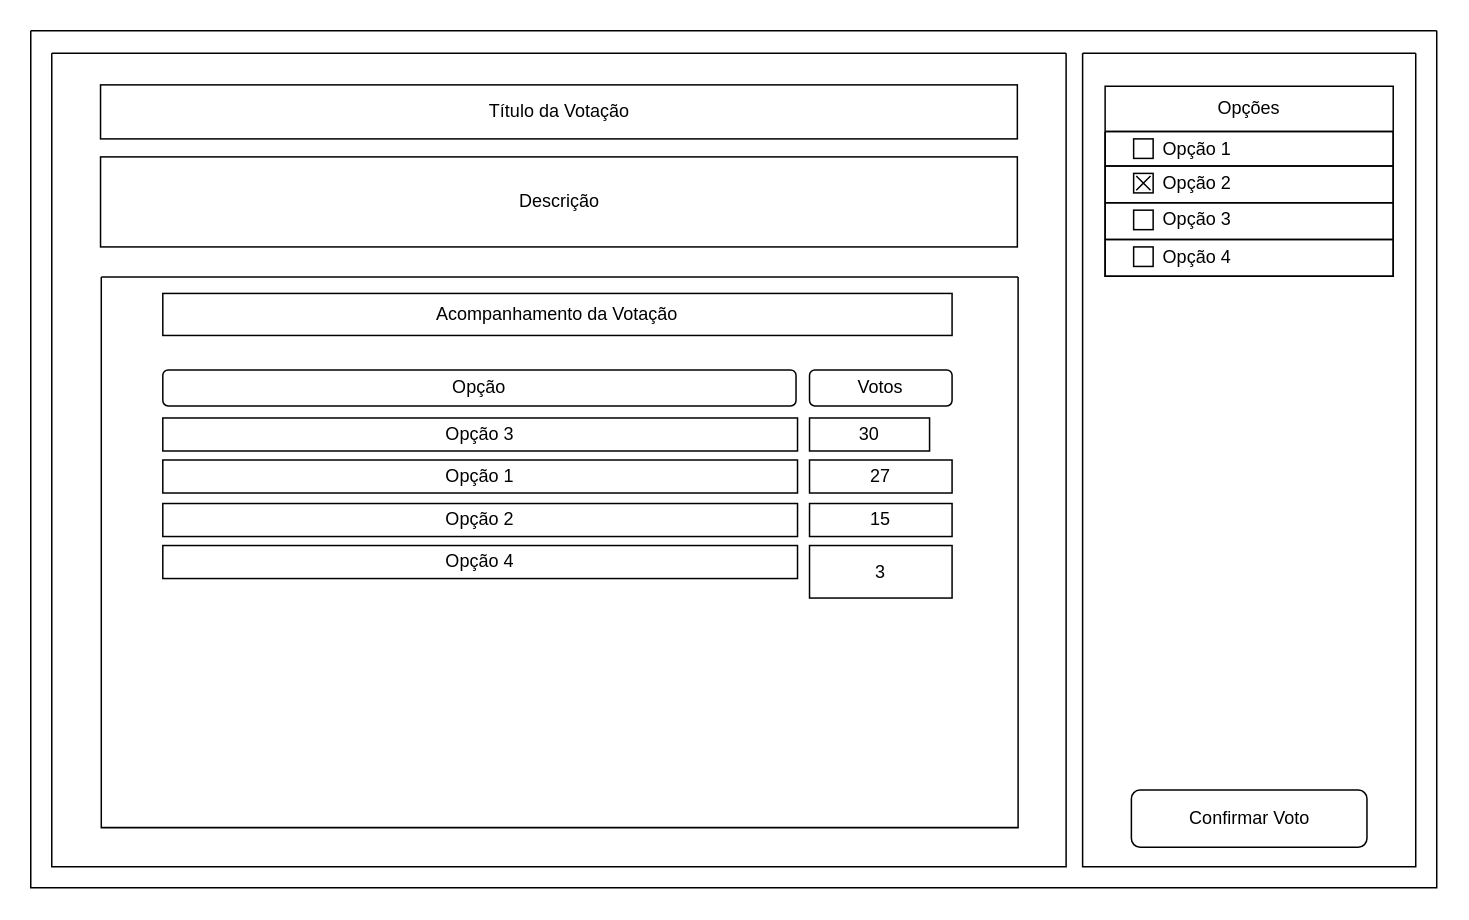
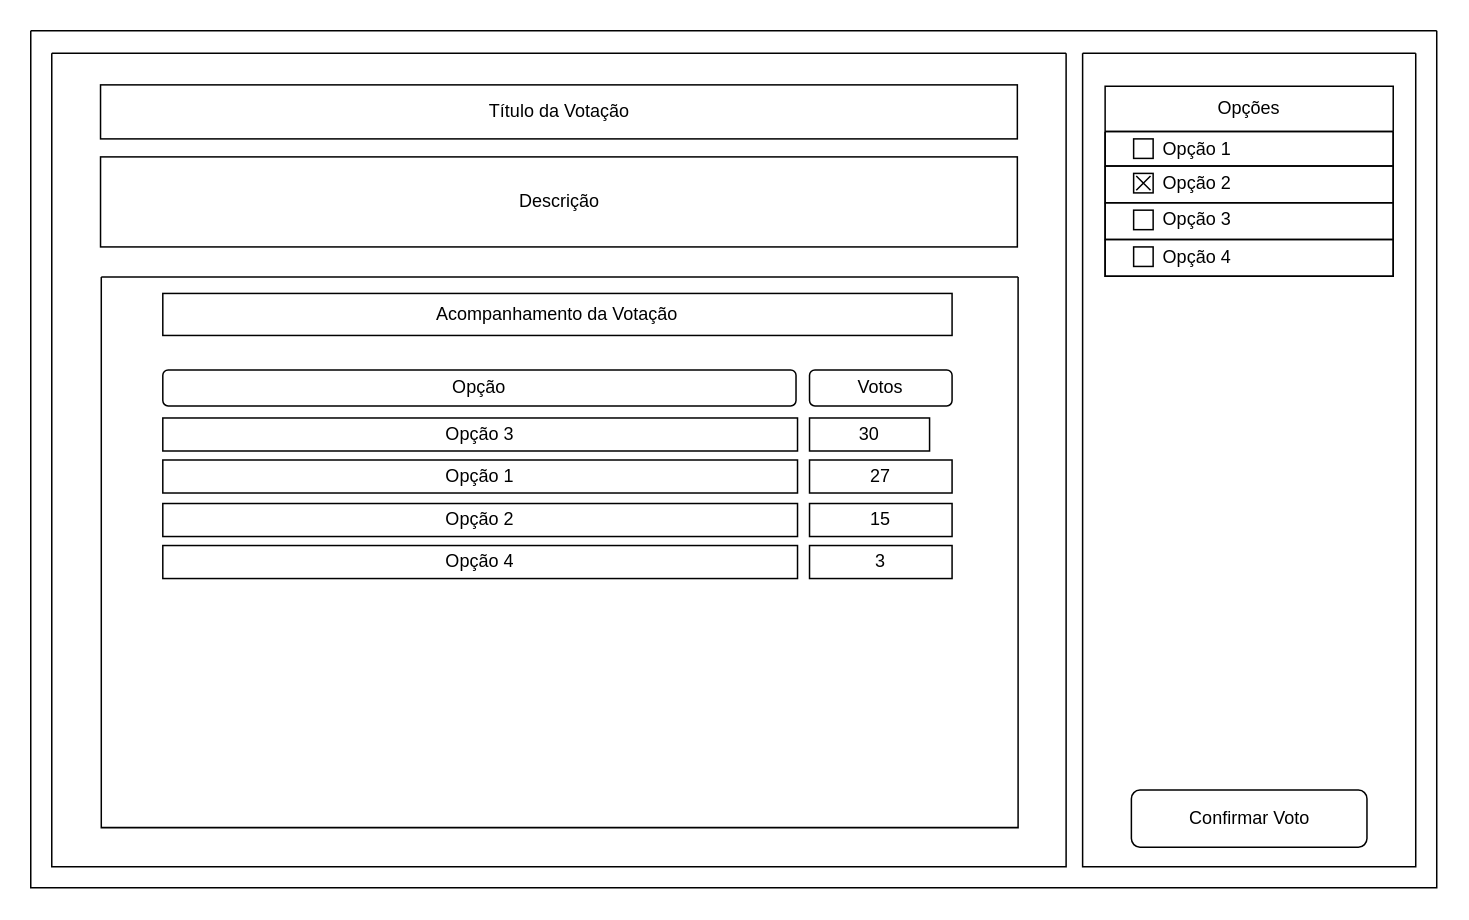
- <mxCell id="17" value="3" style="rounded=0;whiteSpace=wrap;html=1;" parent="6" vertex="1"><mxGeometry x="472" y="179" width="95" height="35" as="geometry" /></mxCell>
+ <mxCell id="17" value="3" style="rounded=0;whiteSpace=wrap;html=1;" parent="6" vertex="1"><mxGeometry x="472" y="179" width="95" height="22" as="geometry" /></mxCell>
